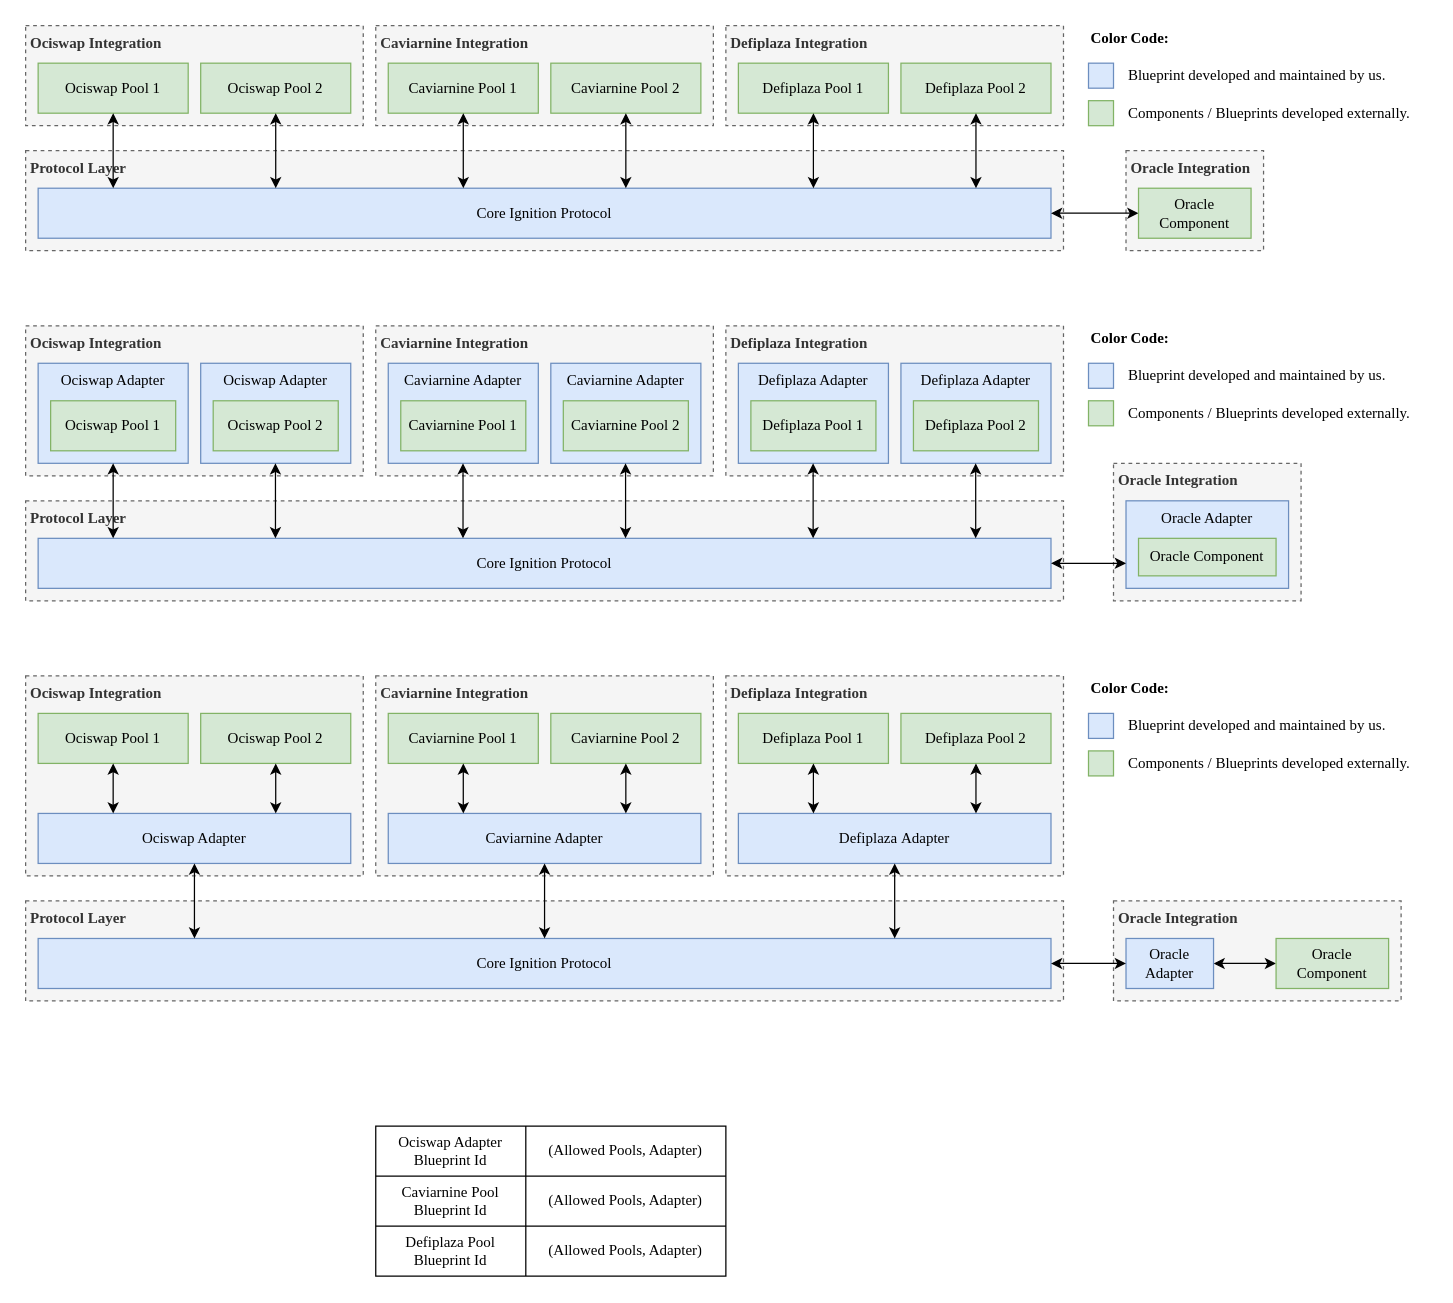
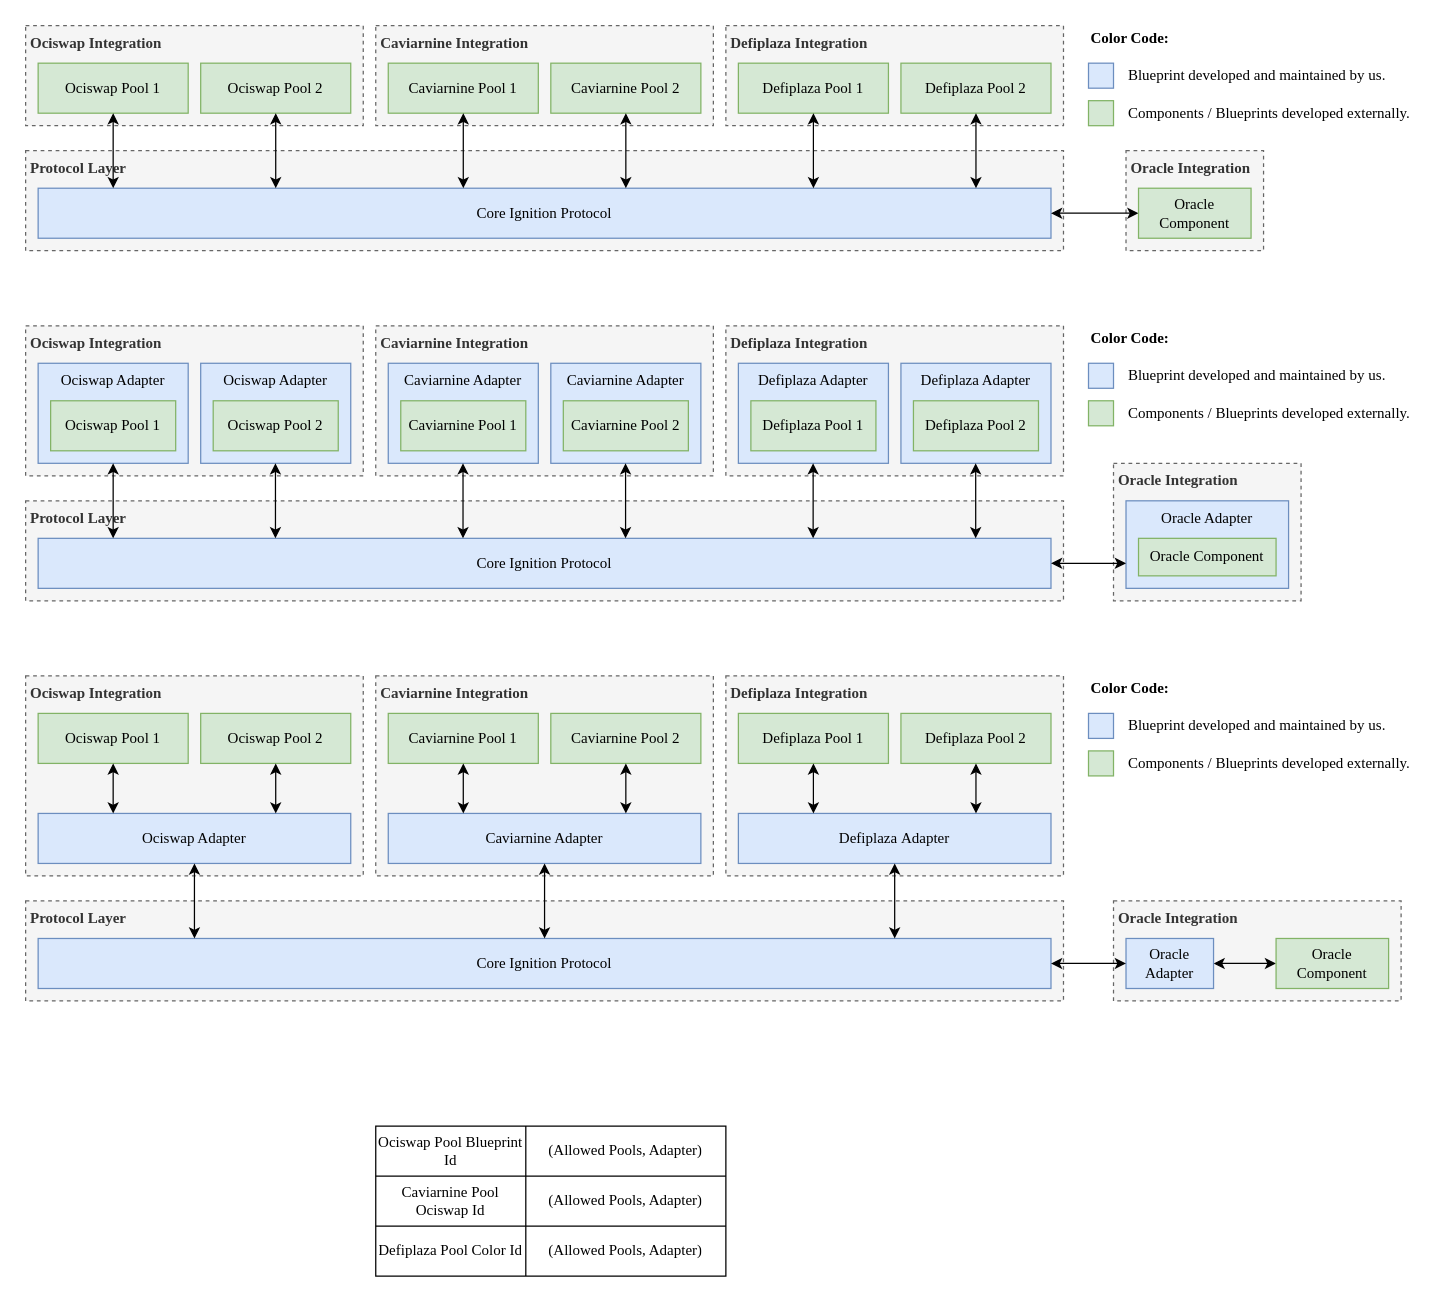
- <mxCell id="94" value="&lt;font style=&quot;font-size: 12px;&quot;&gt;Ociswap Adapter Blueprint Id&lt;/font&gt;" style="shape=partialRectangle;html=1;whiteSpace=wrap;connectable=0;strokeColor=inherit;overflow=hidden;fillColor=none;top=0;left=0;bottom=0;right=0;pointerEvents=1;fontSize=12;fontFamily=IBM Plex Sans;fontSource=https%3A%2F%2Ffonts.googleapis.com%2Fcss%3Ffamily%3DIBM%2BPlex%2BSans;" vertex="1" parent="93"><mxGeometry width="120" height="40" as="geometry"><mxRectangle width="120" height="40" as="alternateBounds" /></mxGeometry></mxCell>
+ <mxCell id="94" value="&lt;font style=&quot;font-size: 12px;&quot;&gt;Ociswap Pool Blueprint Id&lt;/font&gt;" style="shape=partialRectangle;html=1;whiteSpace=wrap;connectable=0;strokeColor=inherit;overflow=hidden;fillColor=none;top=0;left=0;bottom=0;right=0;pointerEvents=1;fontSize=12;fontFamily=IBM Plex Sans;fontSource=https%3A%2F%2Ffonts.googleapis.com%2Fcss%3Ffamily%3DIBM%2BPlex%2BSans;" vertex="1" parent="93"><mxGeometry width="120" height="40" as="geometry"><mxRectangle width="120" height="40" as="alternateBounds" /></mxGeometry></mxCell>
- <mxCell id="97" value="Caviarnine Pool Blueprint Id" style="shape=partialRectangle;html=1;whiteSpace=wrap;connectable=0;strokeColor=inherit;overflow=hidden;fillColor=none;top=0;left=0;bottom=0;right=0;pointerEvents=1;fontSize=12;fontFamily=IBM Plex Sans;fontSource=https%3A%2F%2Ffonts.googleapis.com%2Fcss%3Ffamily%3DIBM%2BPlex%2BSans;" vertex="1" parent="96"><mxGeometry width="120" height="40" as="geometry"><mxRectangle width="120" height="40" as="alternateBounds" /></mxGeometry></mxCell>
+ <mxCell id="97" value="Caviarnine Pool Ociswap Id" style="shape=partialRectangle;html=1;whiteSpace=wrap;connectable=0;strokeColor=inherit;overflow=hidden;fillColor=none;top=0;left=0;bottom=0;right=0;pointerEvents=1;fontSize=12;fontFamily=IBM Plex Sans;fontSource=https%3A%2F%2Ffonts.googleapis.com%2Fcss%3Ffamily%3DIBM%2BPlex%2BSans;" vertex="1" parent="96"><mxGeometry width="120" height="40" as="geometry"><mxRectangle width="120" height="40" as="alternateBounds" /></mxGeometry></mxCell>
- <mxCell id="100" value="Defiplaza Pool Blueprint Id" style="shape=partialRectangle;html=1;whiteSpace=wrap;connectable=0;strokeColor=inherit;overflow=hidden;fillColor=none;top=0;left=0;bottom=0;right=0;pointerEvents=1;fontSize=12;fontFamily=IBM Plex Sans;fontSource=https%3A%2F%2Ffonts.googleapis.com%2Fcss%3Ffamily%3DIBM%2BPlex%2BSans;" vertex="1" parent="99"><mxGeometry width="120" height="40" as="geometry"><mxRectangle width="120" height="40" as="alternateBounds" /></mxGeometry></mxCell>
+ <mxCell id="100" value="Defiplaza Pool Color Id" style="shape=partialRectangle;html=1;whiteSpace=wrap;connectable=0;strokeColor=inherit;overflow=hidden;fillColor=none;top=0;left=0;bottom=0;right=0;pointerEvents=1;fontSize=12;fontFamily=IBM Plex Sans;fontSource=https%3A%2F%2Ffonts.googleapis.com%2Fcss%3Ffamily%3DIBM%2BPlex%2BSans;" vertex="1" parent="99"><mxGeometry width="120" height="40" as="geometry"><mxRectangle width="120" height="40" as="alternateBounds" /></mxGeometry></mxCell>
